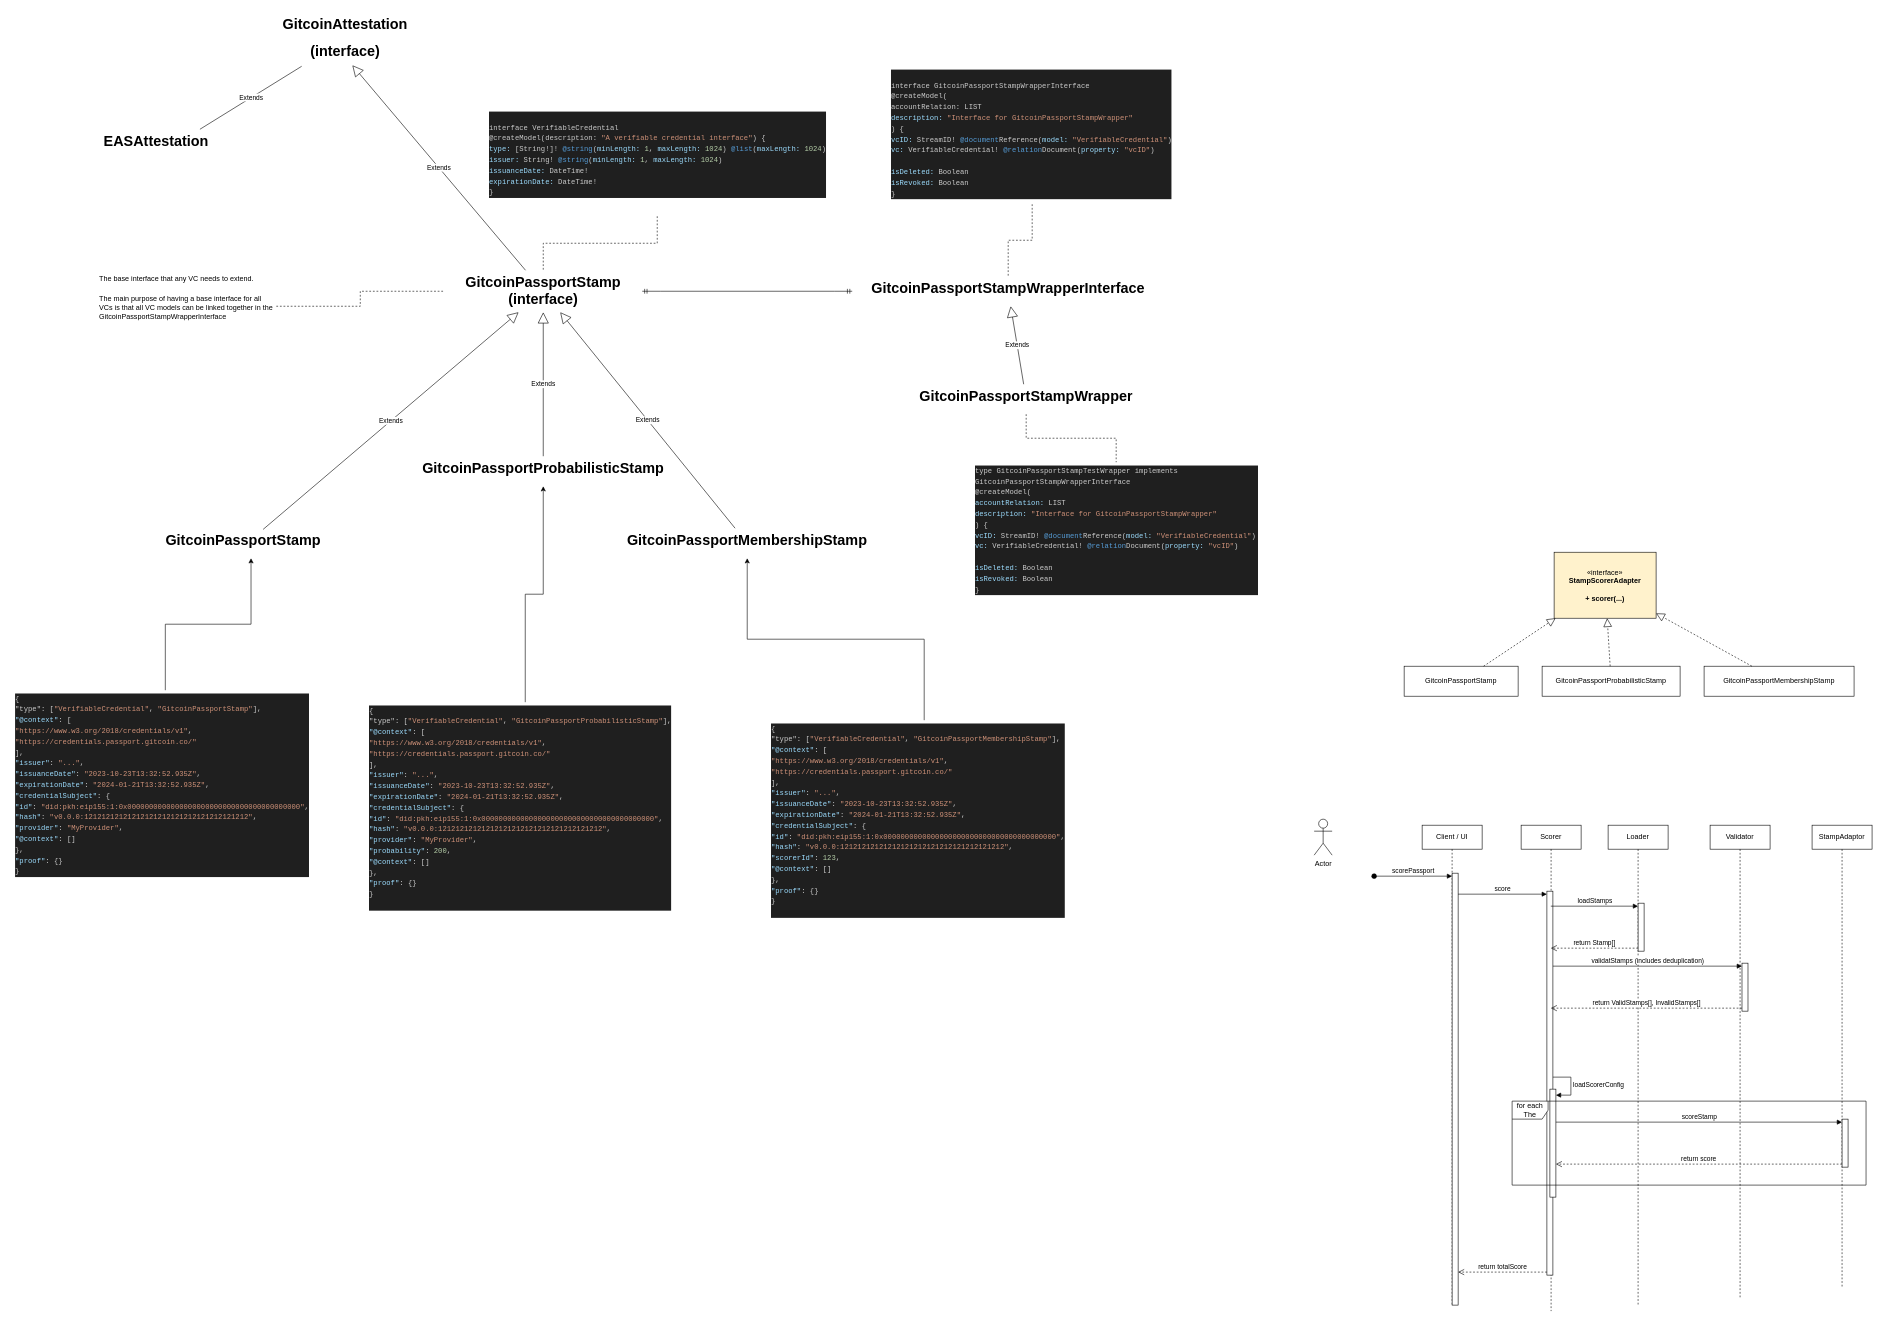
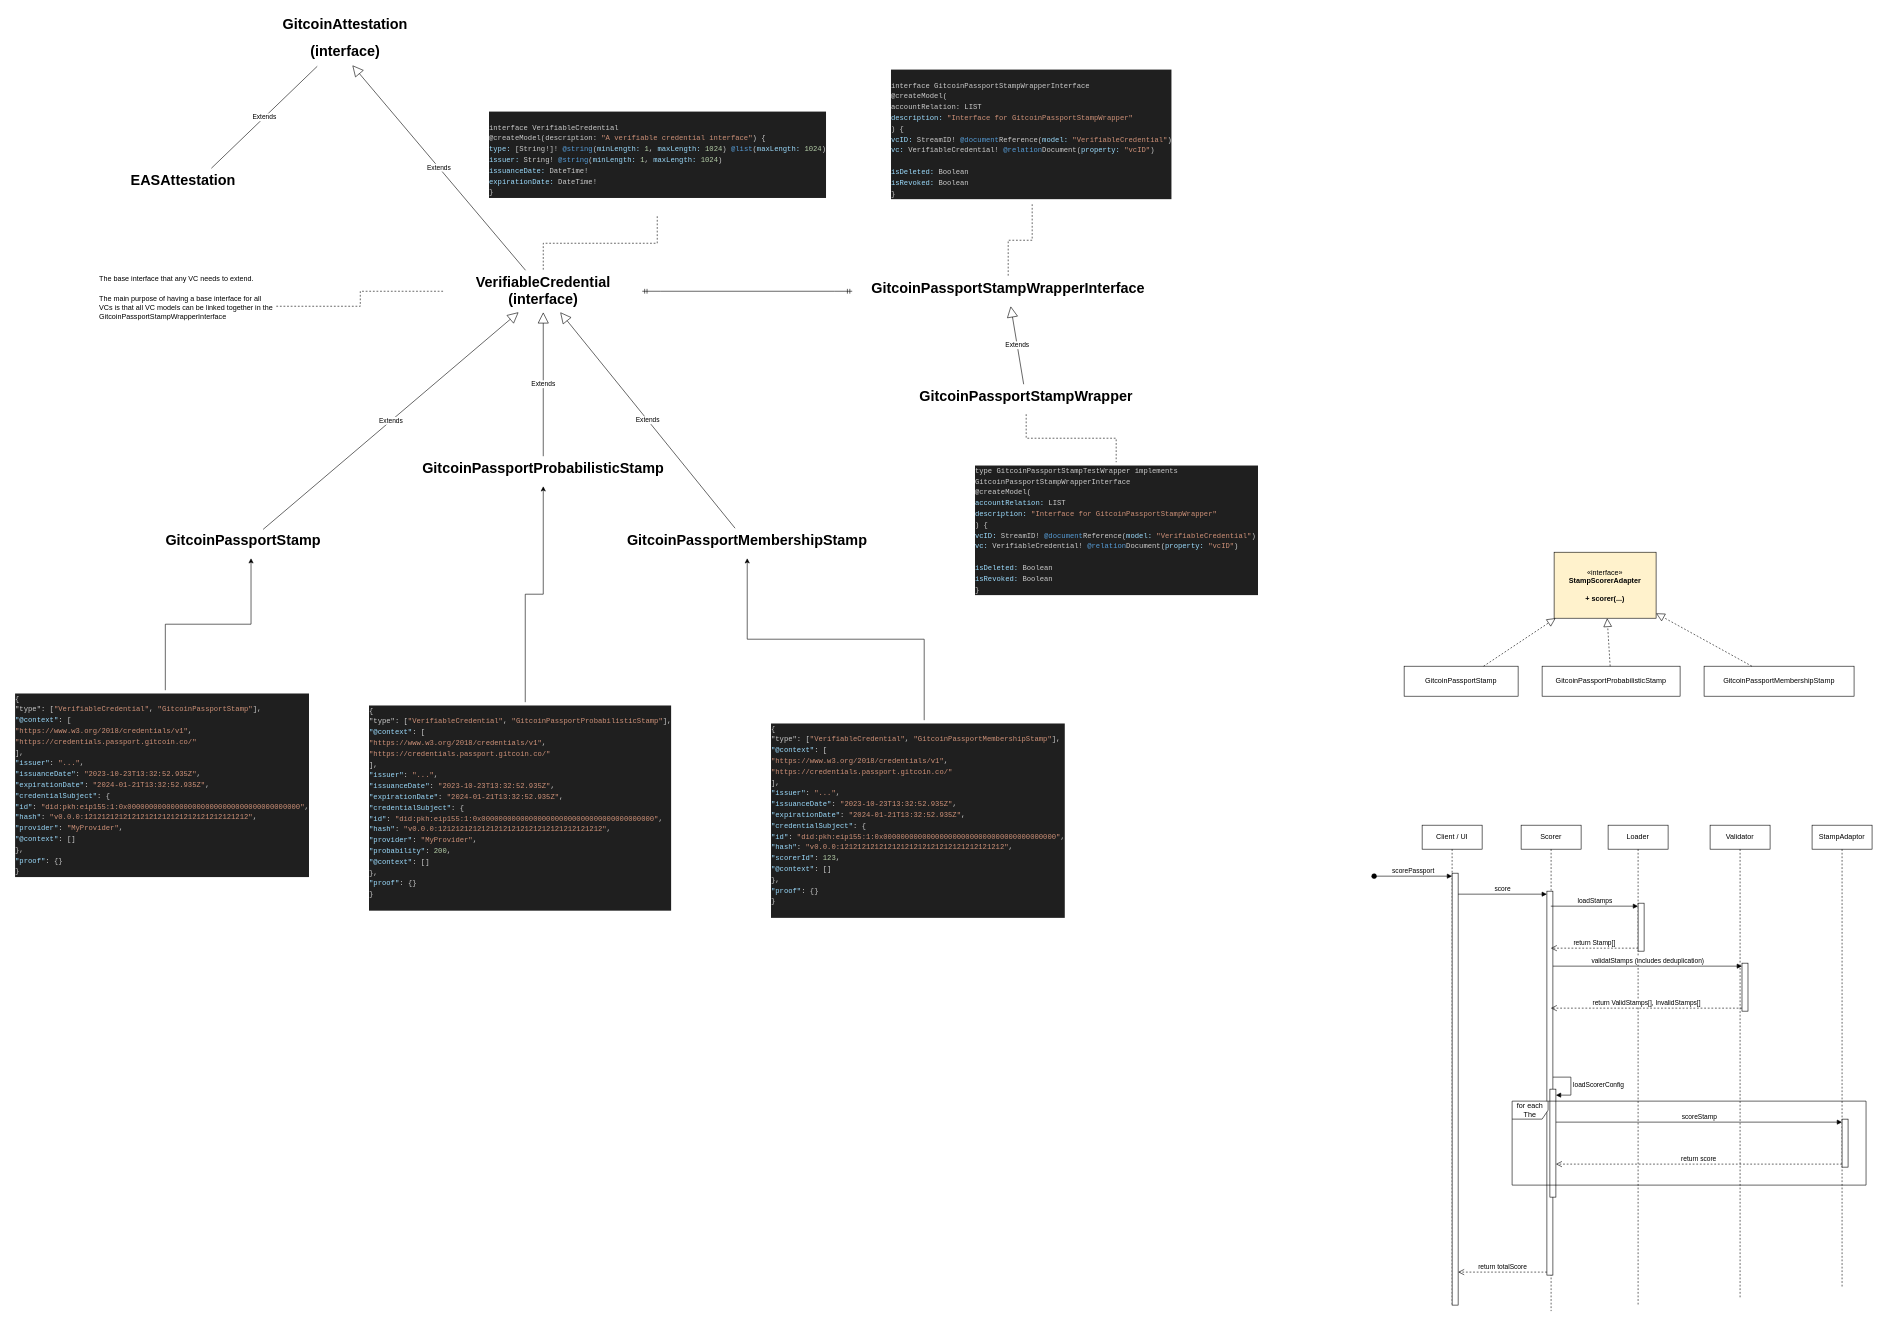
- <mxCell id="59" value="&lt;h1&gt;EASAttestation&lt;/h1&gt;" style="text;html=1;strokeColor=none;fillColor=none;spacing=5;spacingTop=-20;whiteSpace=wrap;overflow=hidden;rounded=0;align=center;" vertex="1" parent="1"><mxGeometry x="75" y="215" width="370" height="90" as="geometry" /></mxCell>
+ <mxCell id="59" value="&lt;h1&gt;EASAttestation&lt;/h1&gt;" style="text;html=1;strokeColor=none;fillColor=none;spacing=5;spacingTop=-20;whiteSpace=wrap;overflow=hidden;rounded=0;align=center;" vertex="1" parent="1"><mxGeometry x="120" y="280" width="370" height="90" as="geometry" /></mxCell>
- <mxCell id="2" value="&lt;h1&gt;GitcoinPassportStamp&lt;br&gt;(interface)&lt;/h1&gt;" style="text;html=1;strokeColor=none;fillColor=none;spacing=5;spacingTop=-20;whiteSpace=wrap;overflow=hidden;rounded=0;align=center;" parent="1" vertex="1"><mxGeometry y="450" width="330" height="70" as="geometry" x="740" /></mxCell>
+ <mxCell id="2" value="&lt;h1&gt;VerifiableCredential&lt;br&gt;(interface)&lt;/h1&gt;" style="text;html=1;strokeColor=none;fillColor=none;spacing=5;spacingTop=-20;whiteSpace=wrap;overflow=hidden;rounded=0;align=center;" parent="1" vertex="1"><mxGeometry y="450" width="330" height="70" as="geometry" x="740" /></mxCell>
- <mxCell id="27" value="Actor" style="shape=umlActor;verticalLabelPosition=bottom;verticalAlign=top;html=1;" parent="1" vertex="1"><mxGeometry x="2190" y="1365" width="30" height="60" as="geometry" /></mxCell>
